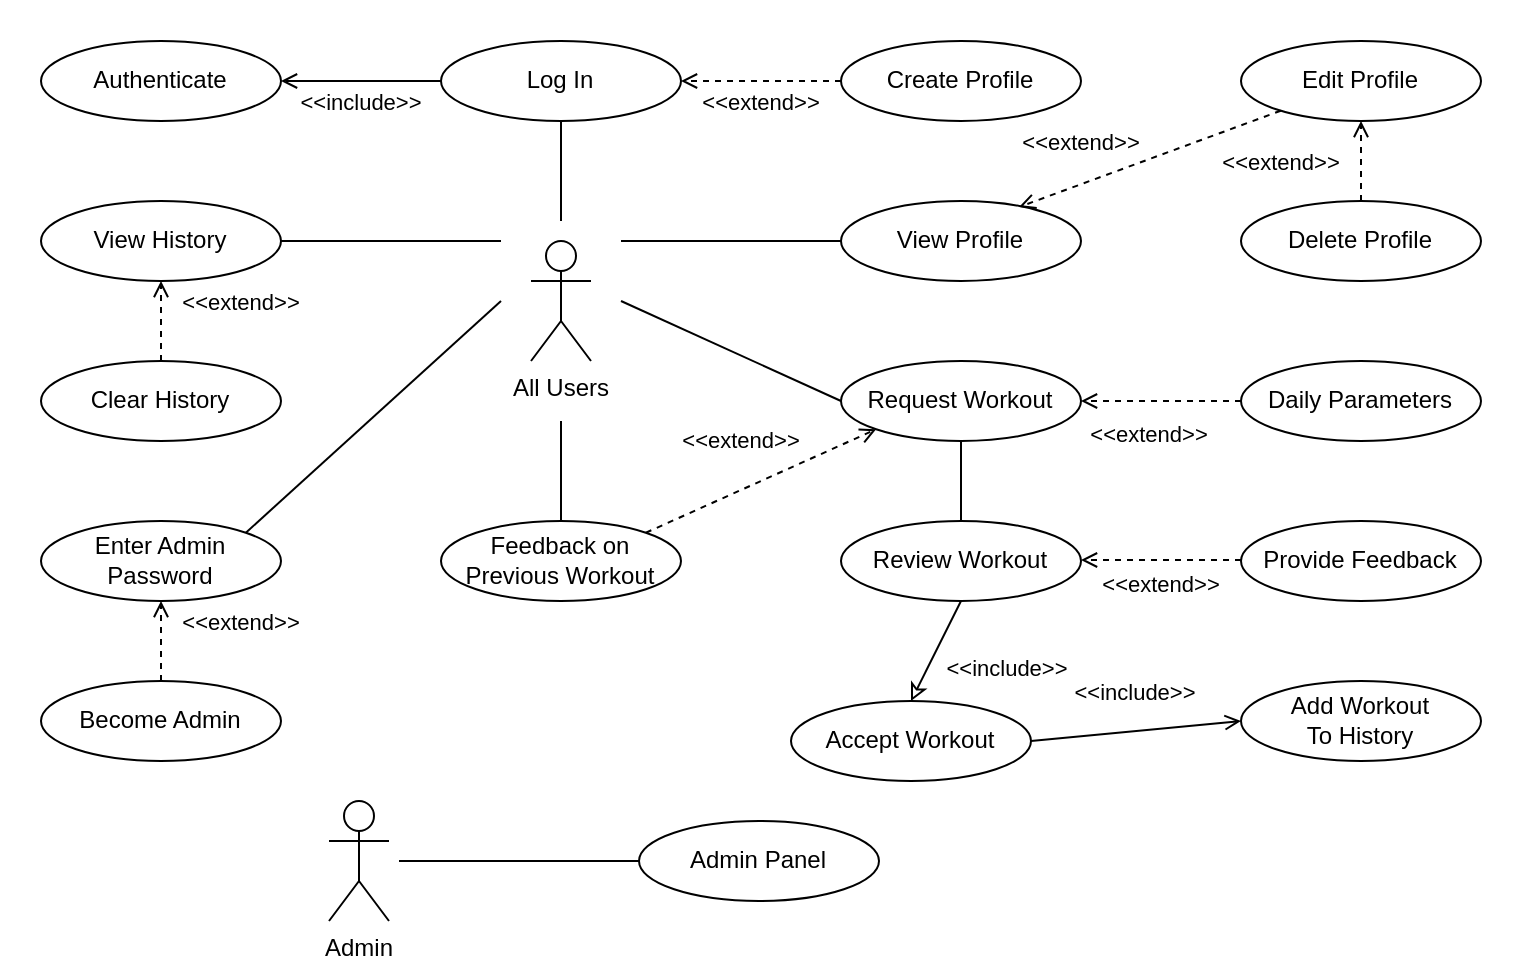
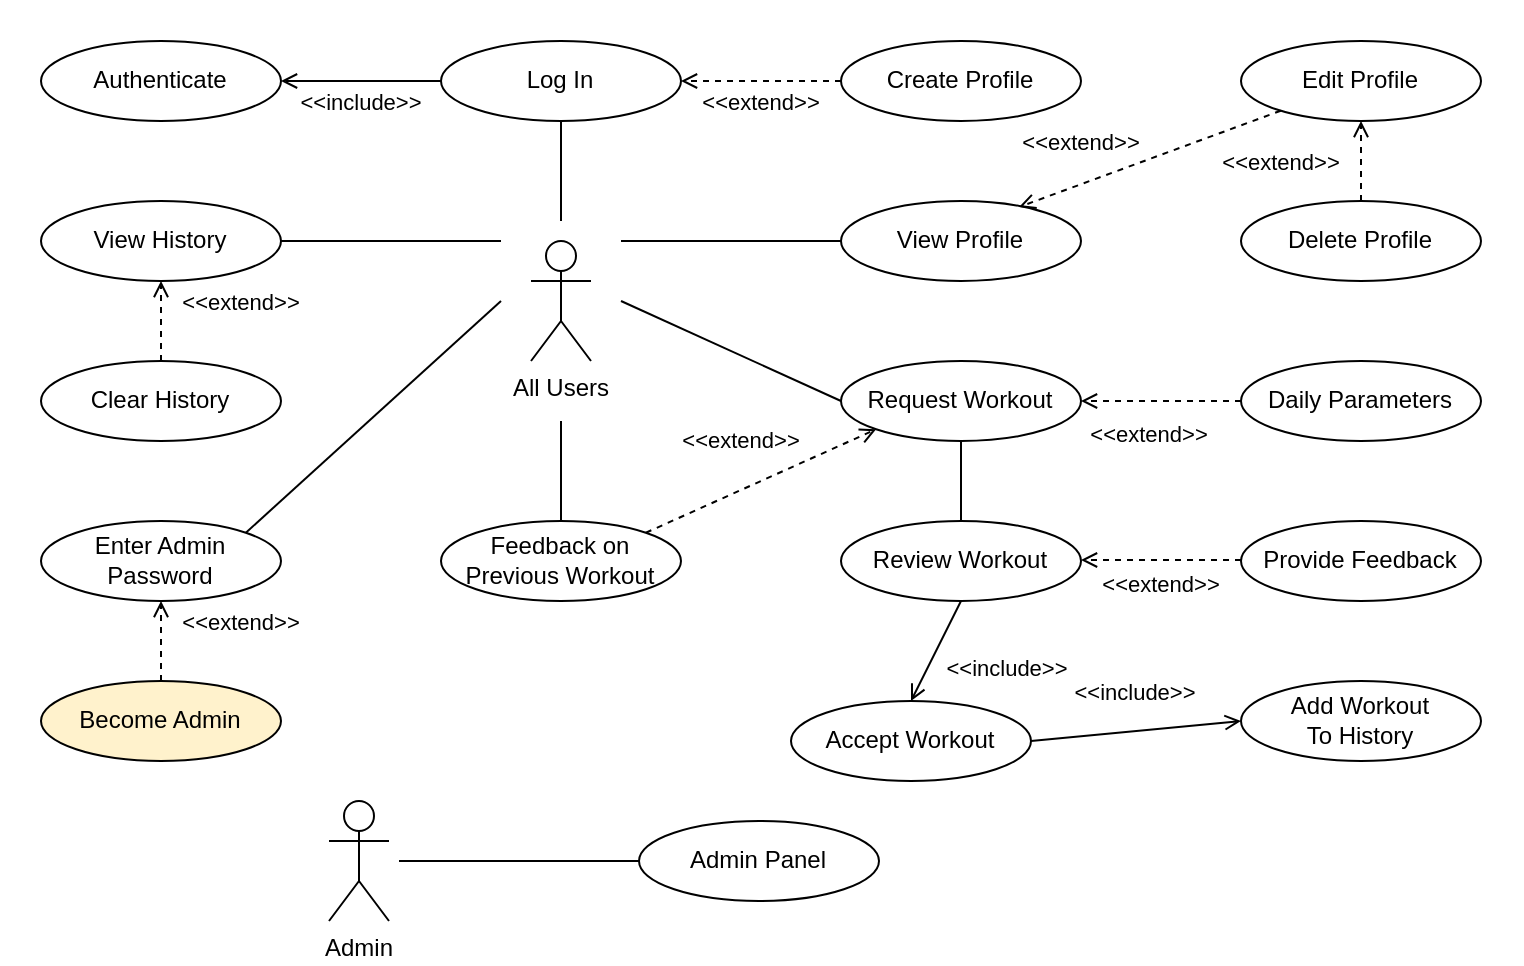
- <mxCell id="29" value="&amp;lt;&amp;lt;include&amp;gt;&amp;gt;" style="html=1;verticalAlign=bottom;labelBackgroundColor=none;endArrow=classic;endFill=0;rounded=0;entryX=0.5;entryY=0;entryDx=0;entryDy=0;exitX=0.5;exitY=1;exitDx=0;exitDy=0;" parent="1" source="19" target="28" edge="1"><mxGeometry y="40" width="160" relative="1" as="geometry"><mxPoint x="470" y="300" as="sourcePoint" /><mxPoint x="550" y="300" as="targetPoint" /><mxPoint as="offset" /></mxGeometry></mxCell>
+ <mxCell id="29" value="&amp;lt;&amp;lt;include&amp;gt;&amp;gt;" style="html=1;verticalAlign=bottom;labelBackgroundColor=none;endArrow=open;endFill=0;rounded=0;entryX=0.5;entryY=0;entryDx=0;entryDy=0;exitX=0.5;exitY=1;exitDx=0;exitDy=0;" parent="1" source="19" target="28" edge="1"><mxGeometry y="40" width="160" relative="1" as="geometry"><mxPoint x="470" y="300" as="sourcePoint" /><mxPoint x="550" y="300" as="targetPoint" /><mxPoint as="offset" /></mxGeometry></mxCell>
- <mxCell id="34" value="Become Admin" style="ellipse;whiteSpace=wrap;html=1;" parent="1" vertex="1"><mxGeometry x="20" y="340" width="120" height="40" as="geometry" /></mxCell>
+ <mxCell id="34" value="Become Admin" style="ellipse;whiteSpace=wrap;html=1;fillColor=#fff2cc;" parent="1" vertex="1"><mxGeometry x="20" y="340" width="120" height="40" as="geometry" /></mxCell>
